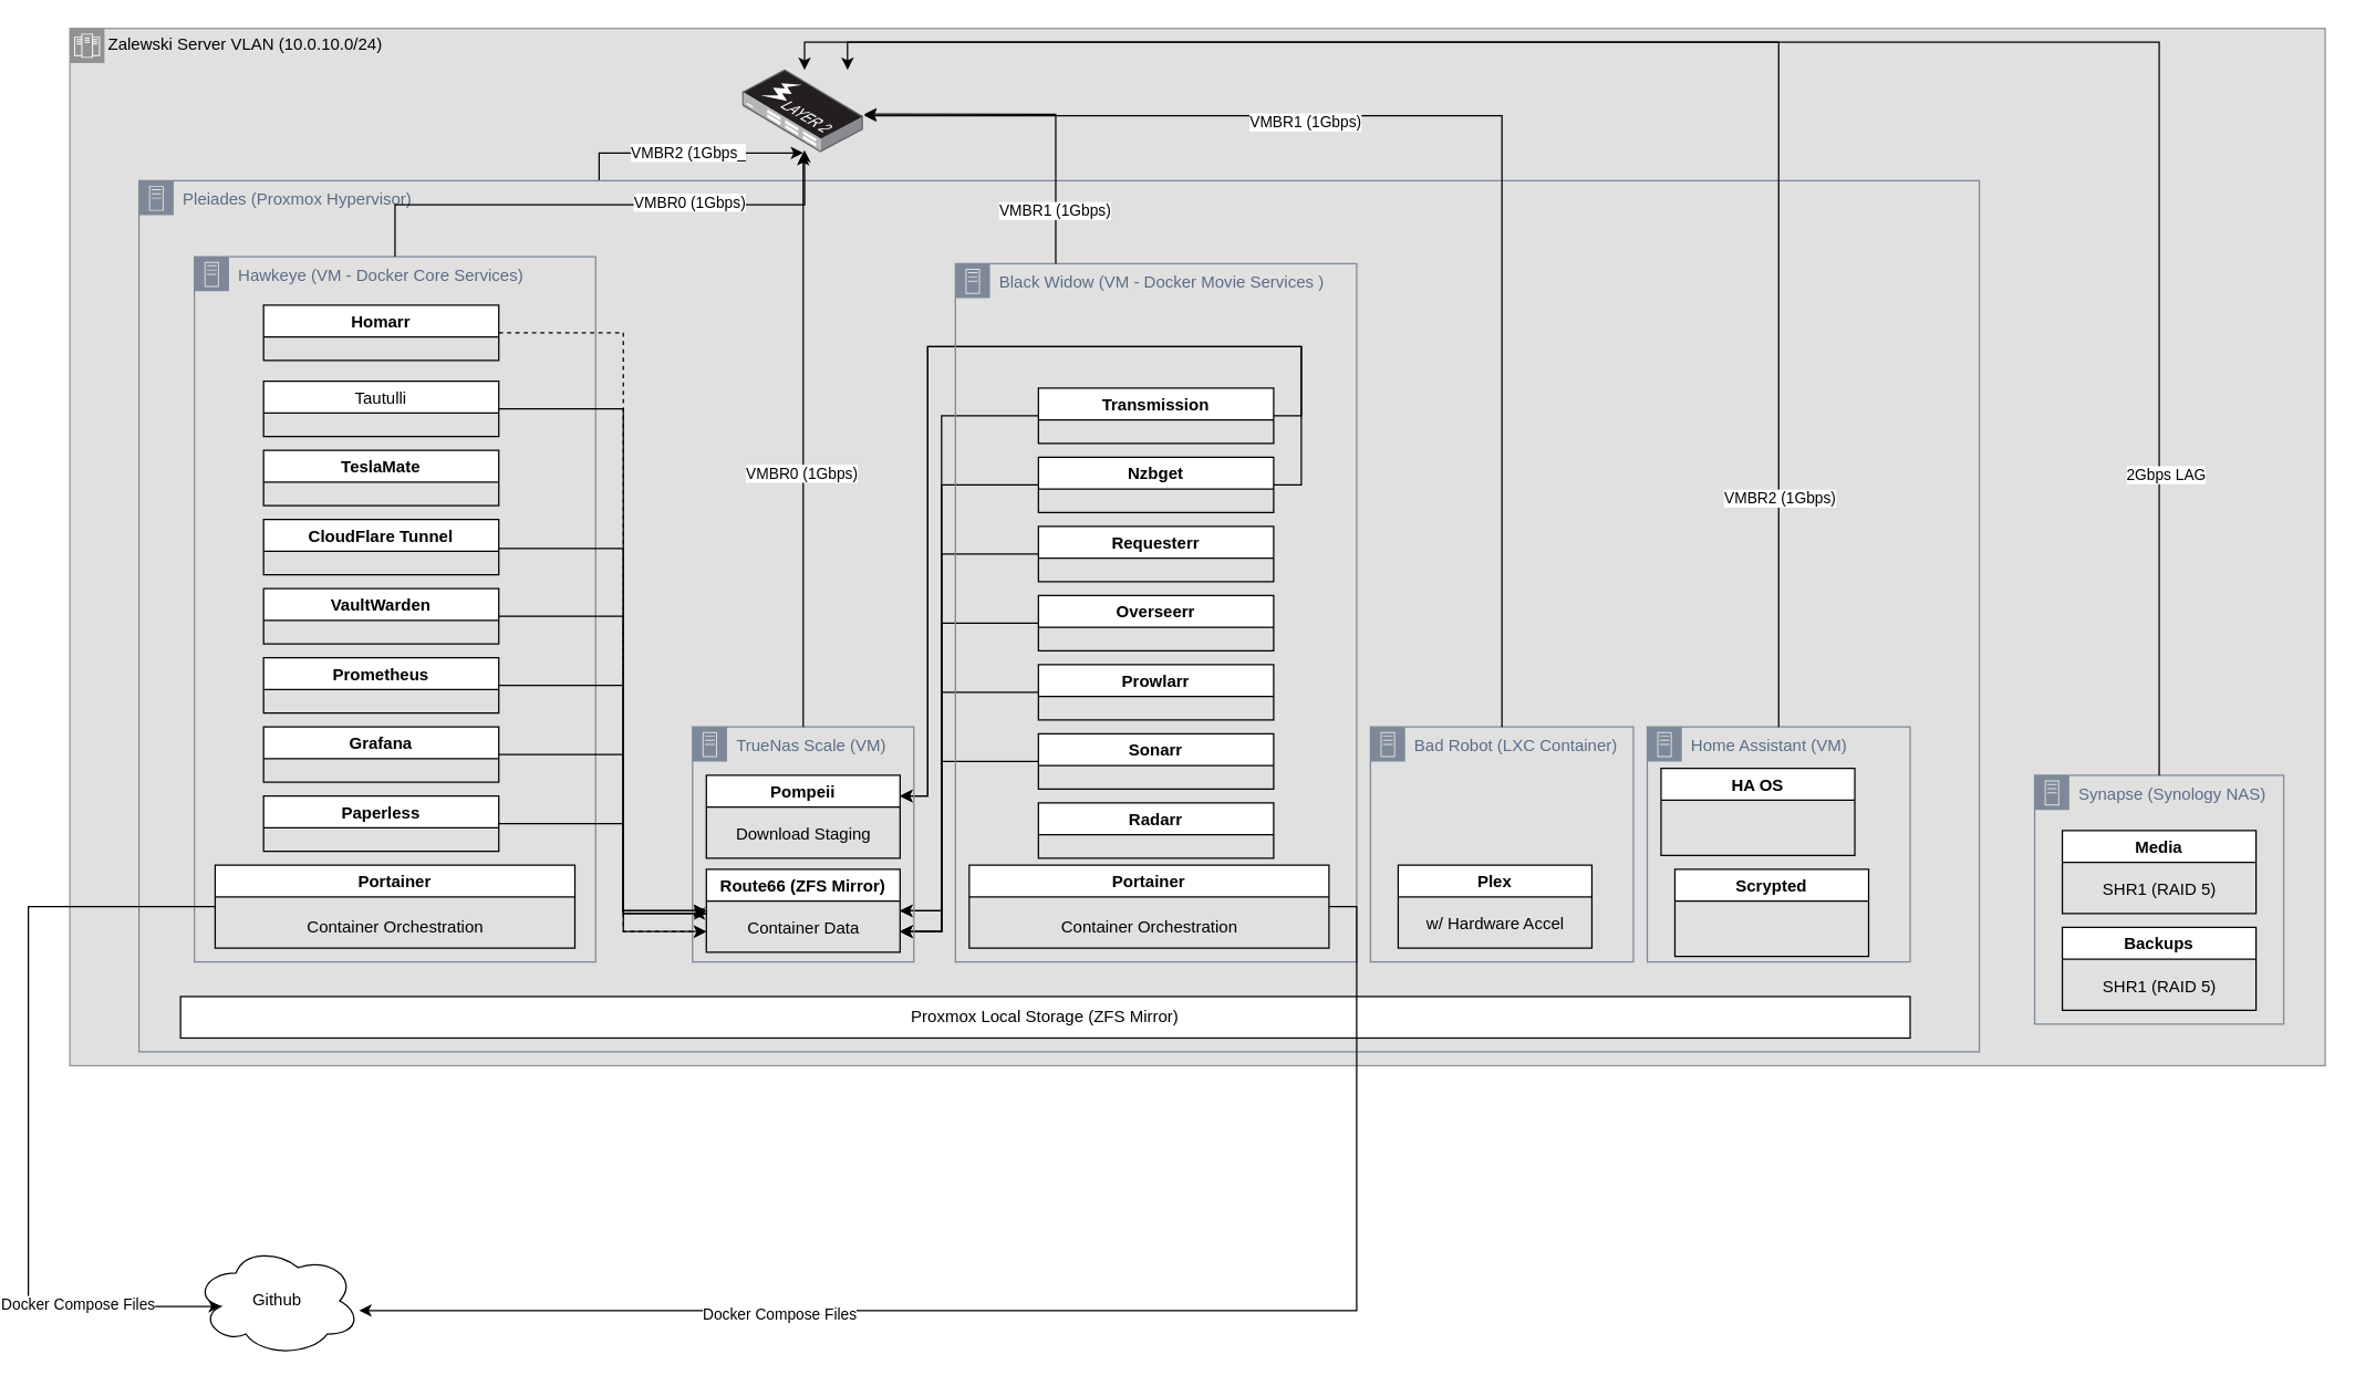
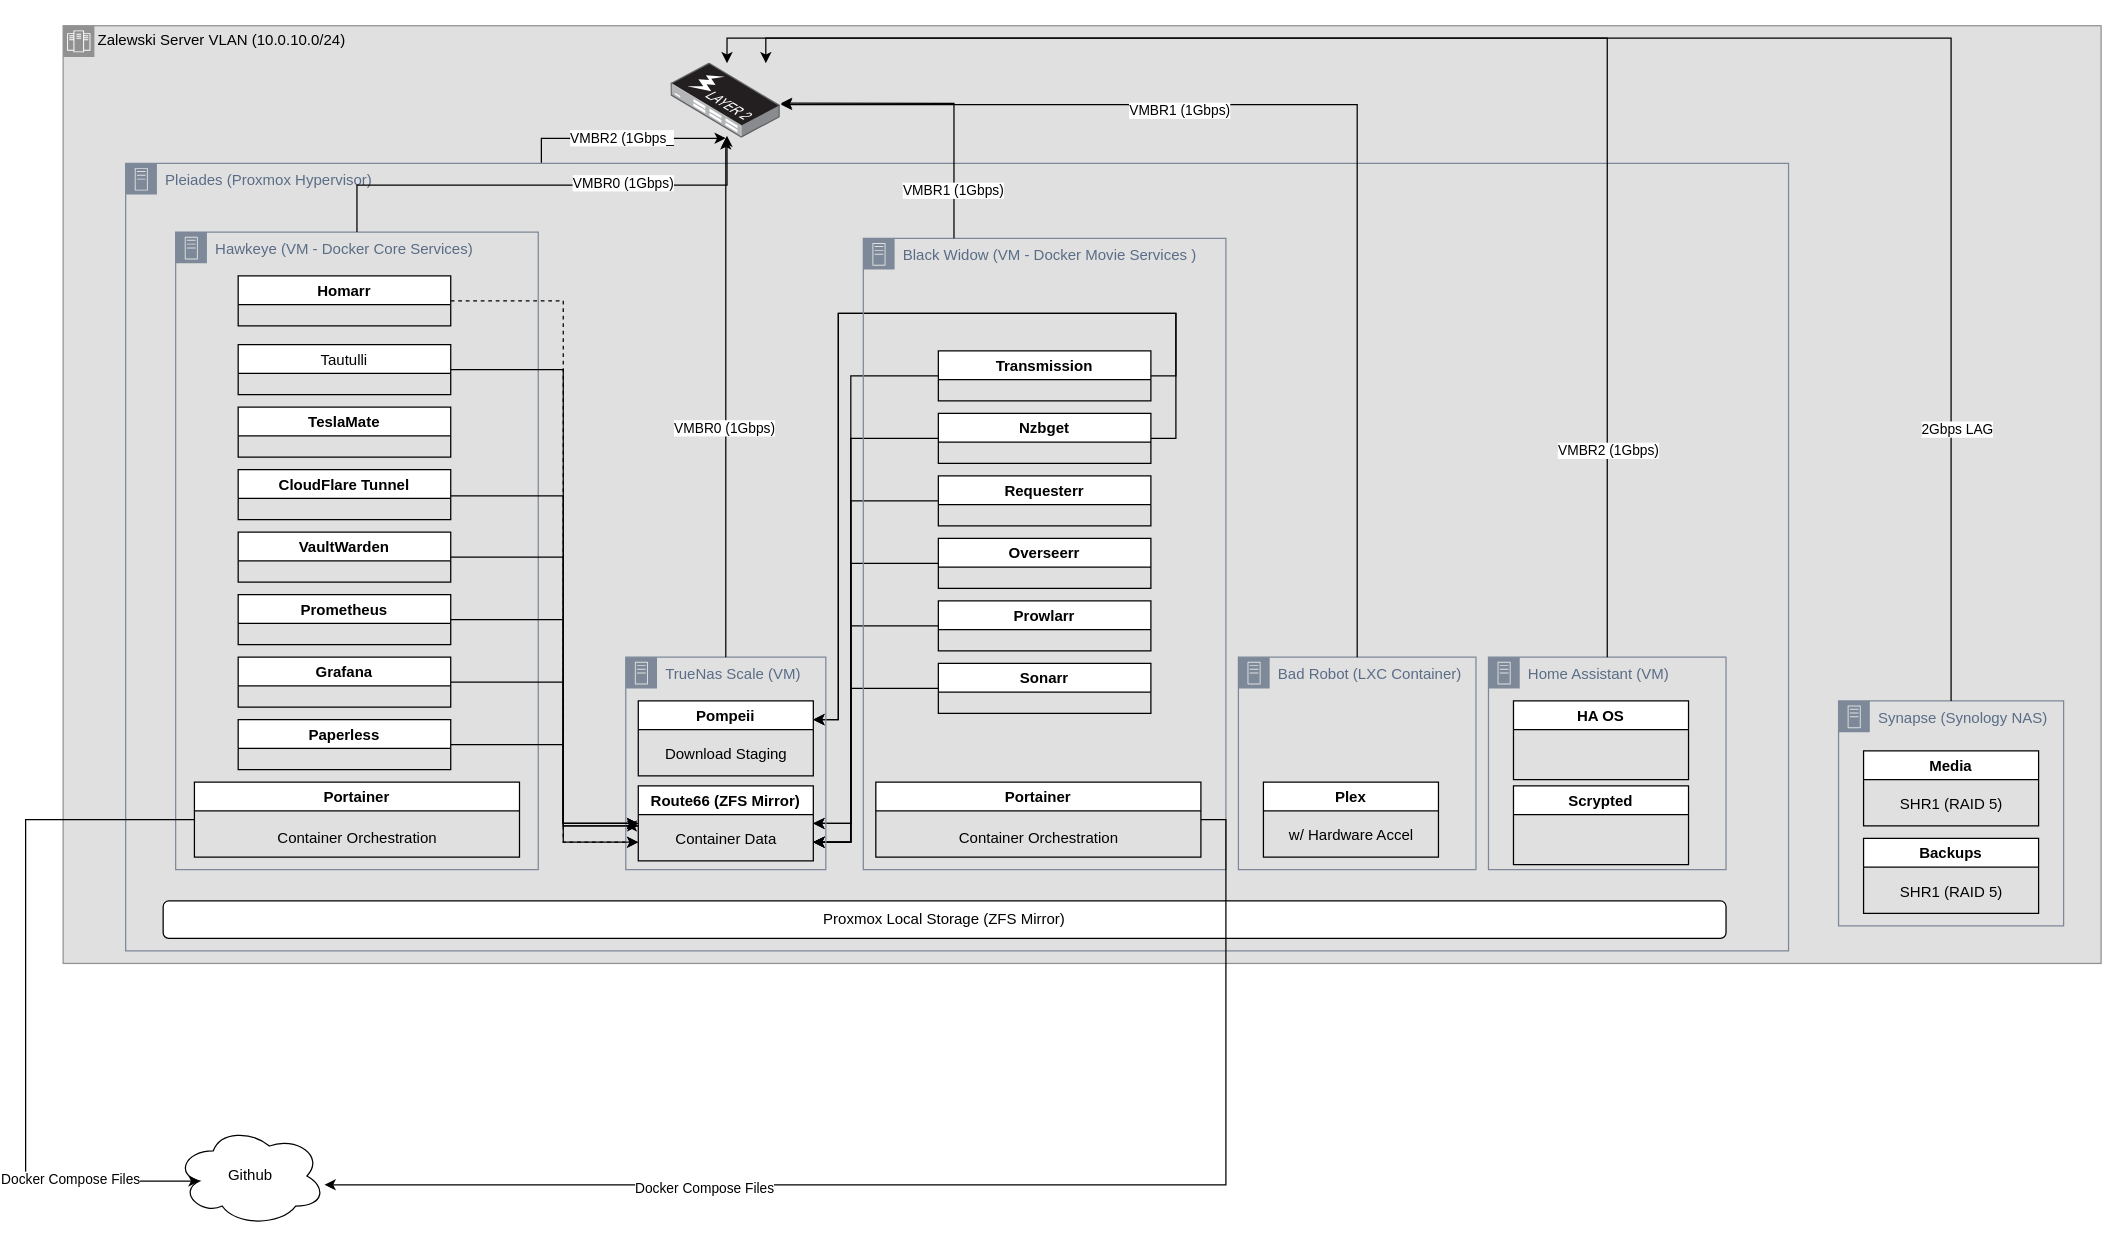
- <mxCell id="55" value="HA OS" style="swimlane;" vertex="1" parent="54"><mxGeometry x="10" y="30" width="140" height="63" as="geometry" /></mxCell>
+ <mxCell id="55" value="HA OS" style="swimlane;" vertex="1" parent="54"><mxGeometry x="20" y="35" width="140" height="63" as="geometry" /></mxCell>
- <mxCell id="53" value="Radarr" style="swimlane;" vertex="1" parent="52"><mxGeometry x="60" y="390" width="170" height="40" as="geometry" /></mxCell>
- <mxCell id="56" value="Proxmox Local Storage (ZFS Mirror)" style="whiteSpace=wrap;html=1;rounded=0;" vertex="1" parent="37"><mxGeometry x="30" y="590" width="1250" height="30" as="geometry" /></mxCell>
+ <mxCell id="56" value="Proxmox Local Storage (ZFS Mirror)" style="rounded=1;whiteSpace=wrap;html=1;" vertex="1" parent="37"><mxGeometry x="30" y="590" width="1250" height="30" as="geometry" /></mxCell>
